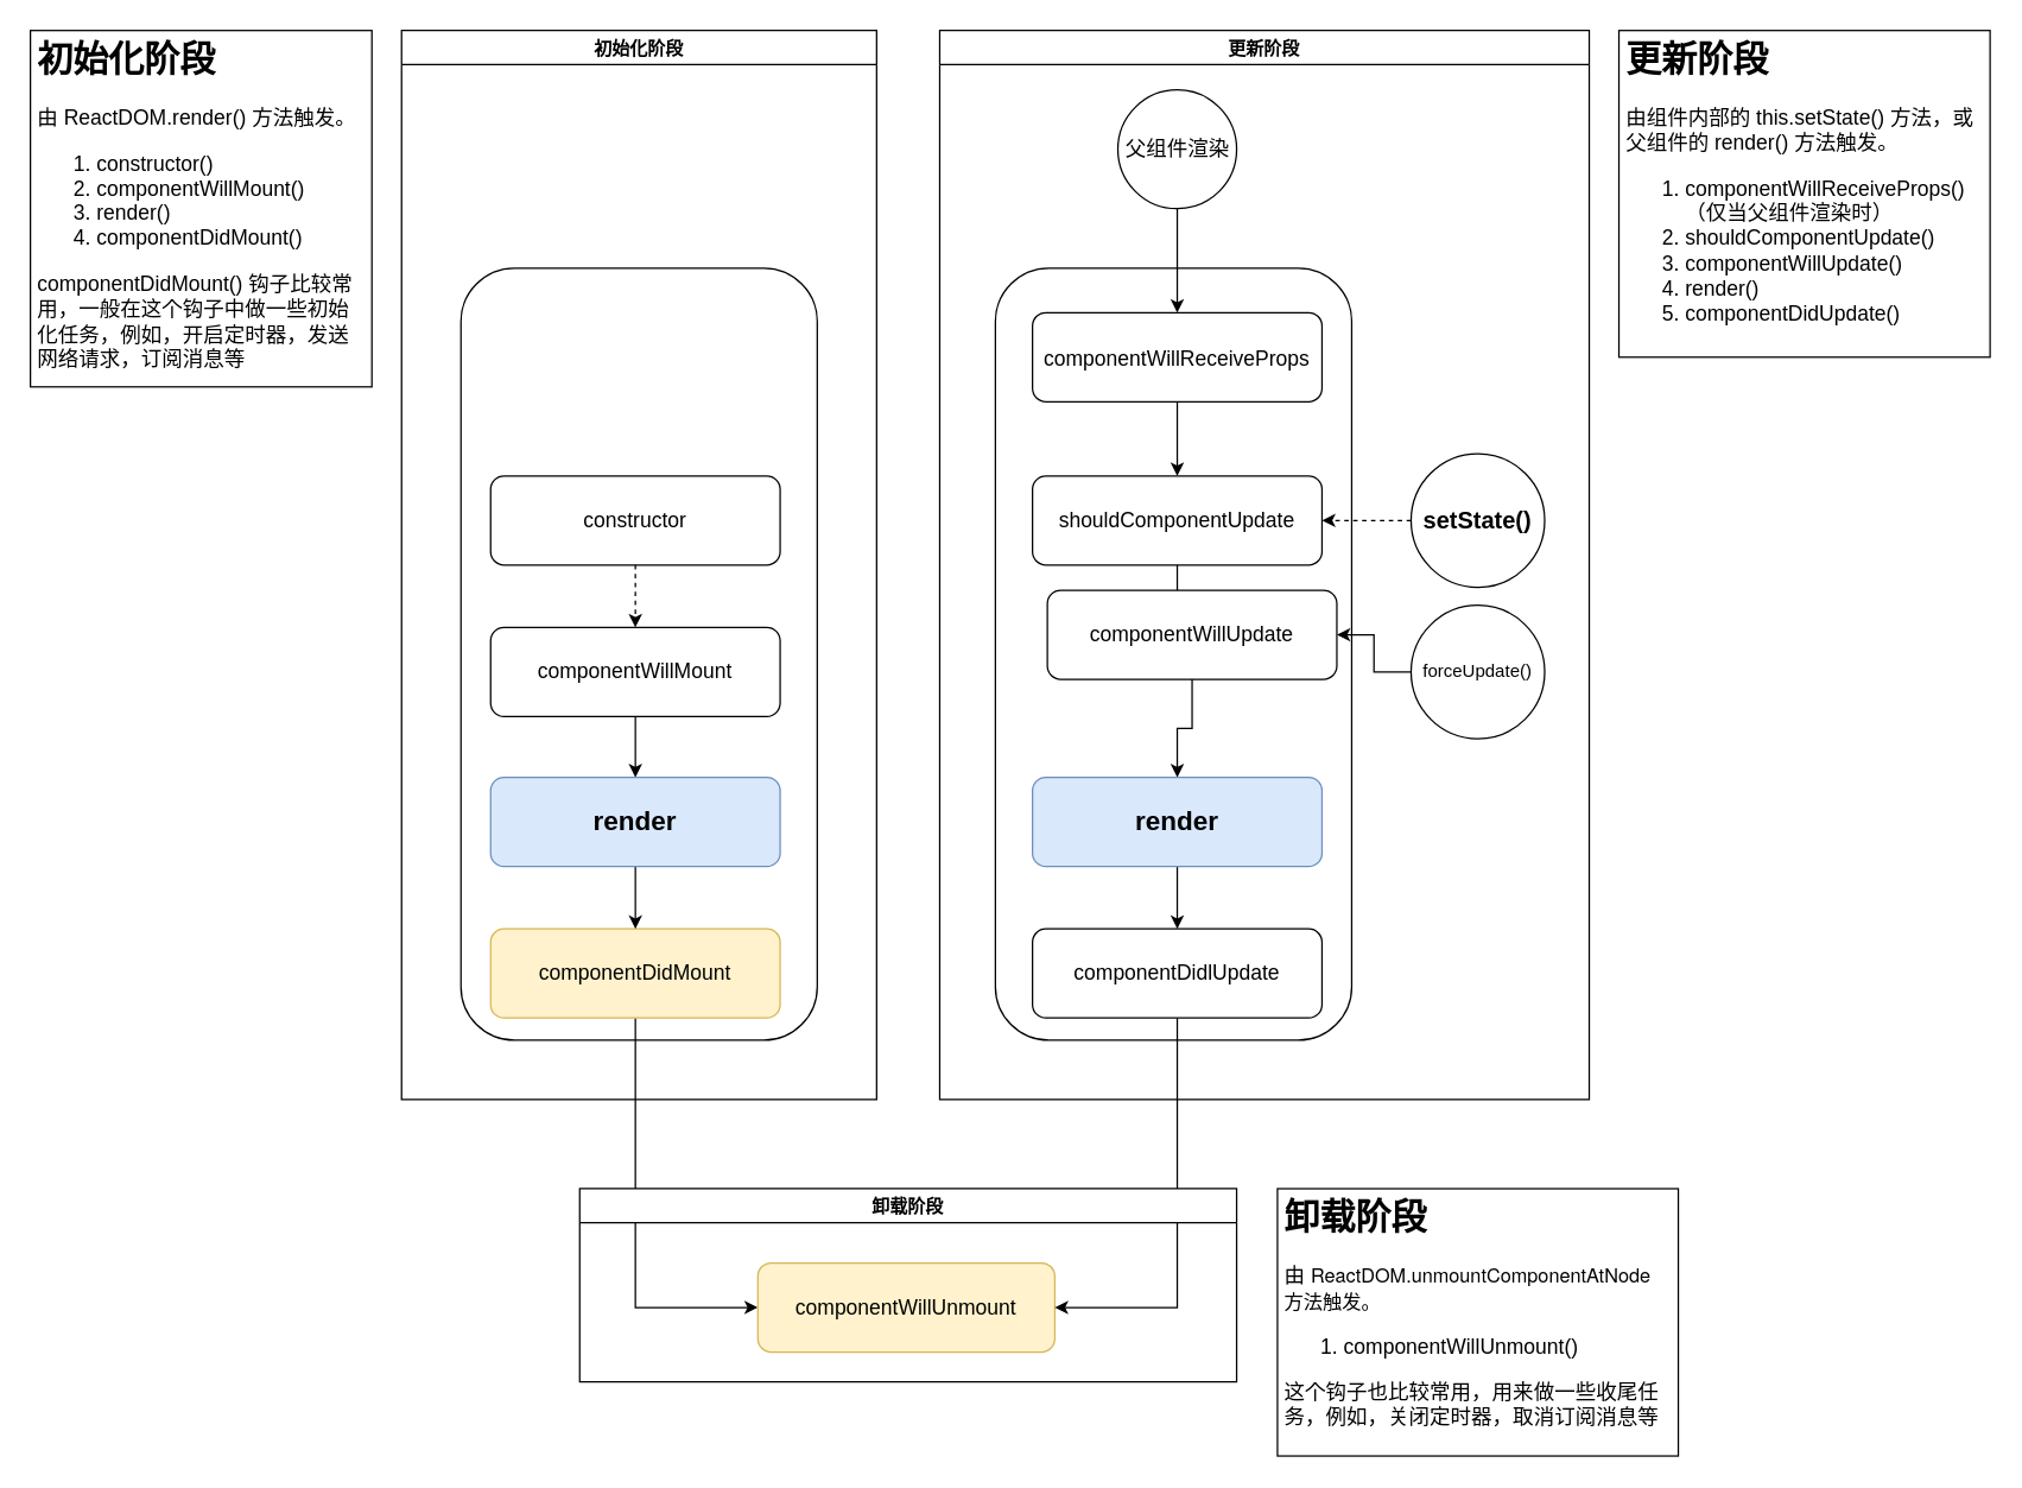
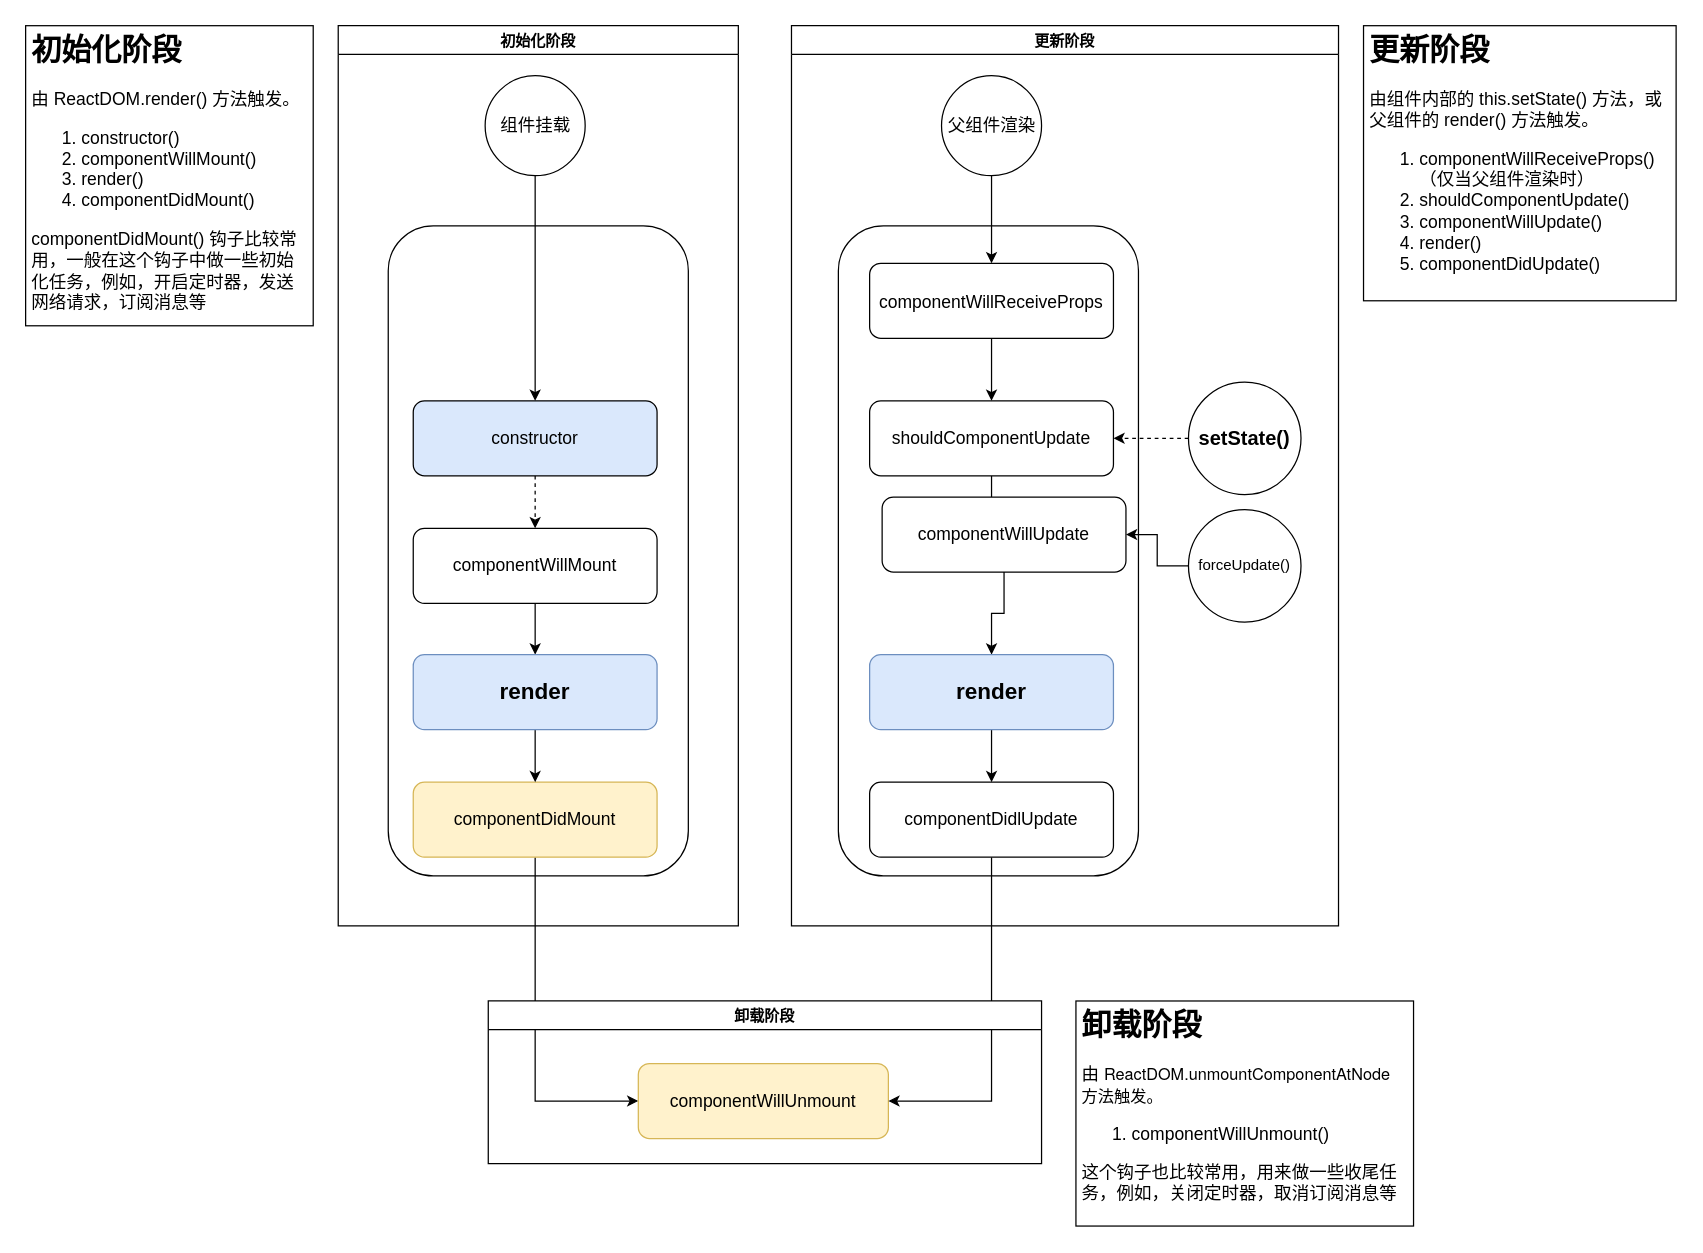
+ <mxCell id="12" value="组件挂载" style="ellipse;whiteSpace=wrap;html=1;aspect=fixed;fontSize=14;fontStyle=0" parent="1" vertex="1"><mxGeometry x="387.5" y="60" width="80" height="80" as="geometry" /></mxCell>
+ <mxCell id="11" style="edgeStyle=orthogonalEdgeStyle;rounded=0;orthogonalLoop=1;jettySize=auto;html=1;entryX=0.5;entryY=0;entryDx=0;entryDy=0;fontSize=14;" parent="1" source="12" target="5" edge="1"><mxGeometry relative="1" as="geometry" /></mxCell>
- <mxCell id="5" value="constructor" style="rounded=1;whiteSpace=wrap;html=1;fontStyle=0;fontSize=14;labelBackgroundColor=none;" parent="1" vertex="1"><mxGeometry x="330" y="320" width="195" height="60" as="geometry" /></mxCell>
+ <mxCell id="5" value="constructor" style="rounded=1;whiteSpace=wrap;html=1;fontStyle=0;fontSize=14;labelBackgroundColor=none;fillColor=#dae8fc;" parent="1" vertex="1"><mxGeometry x="330" y="320" width="195" height="60" as="geometry" /></mxCell>
